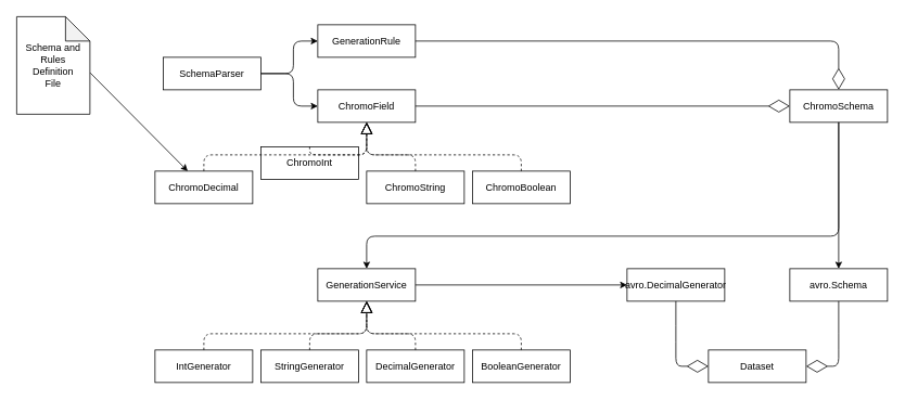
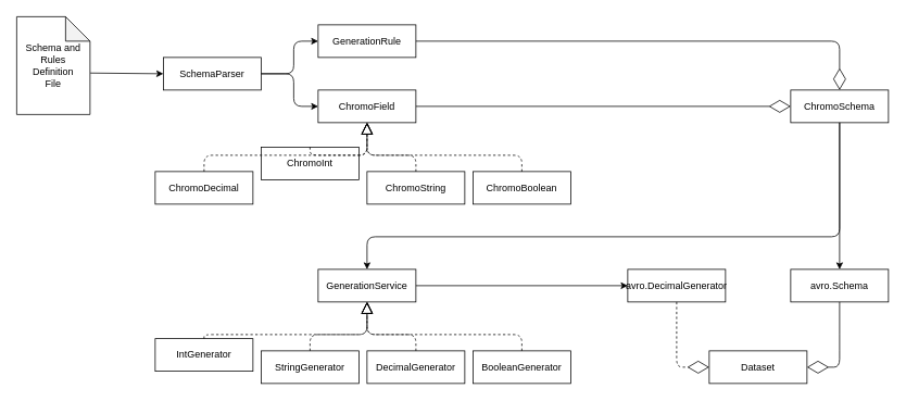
- <mxCell id="34" value="" style="endArrow=classic;html=1;exitX=1.004;exitY=0.576;exitDx=0;exitDy=0;exitPerimeter=0;" edge="1" parent="1" source="32" target="15"><mxGeometry width="50" height="50" relative="1" as="geometry"><mxPoint x="450" y="160" as="sourcePoint" /><mxPoint x="500" y="110" as="targetPoint" /></mxGeometry></mxCell>
+ <mxCell id="34" value="" style="endArrow=classic;html=1;exitX=1.004;exitY=0.576;exitDx=0;exitDy=0;exitPerimeter=0;entryX=0;entryY=0.5;entryDx=0;entryDy=0;" edge="1" parent="1" source="32" target="33"><mxGeometry width="50" height="50" relative="1" as="geometry"><mxPoint x="450" y="160" as="sourcePoint" /><mxPoint x="500" y="110" as="targetPoint" /></mxGeometry></mxCell>
- <mxCell id="29" value="" style="endArrow=diamondThin;endFill=0;endSize=24;html=1;exitX=0.5;exitY=1;exitDx=0;exitDy=0;entryX=0;entryY=0.5;entryDx=0;entryDy=0;" edge="1" parent="1" source="4" target="3"><mxGeometry width="160" relative="1" as="geometry"><mxPoint x="940" y="380" as="sourcePoint" /><mxPoint x="850" y="430" as="targetPoint" /><Array as="points"><mxPoint x="830" y="410" /><mxPoint x="830" y="450" /></Array></mxGeometry></mxCell>
+ <mxCell id="29" value="" style="endArrow=diamondThin;endFill=0;endSize=24;html=1;exitX=0.5;exitY=1;exitDx=0;exitDy=0;entryX=0;entryY=0.5;entryDx=0;entryDy=0;dashed=1;" edge="1" parent="1" source="4" target="3"><mxGeometry width="160" relative="1" as="geometry"><mxPoint x="940" y="380" as="sourcePoint" /><mxPoint x="850" y="430" as="targetPoint" /><Array as="points"><mxPoint x="830" y="410" /><mxPoint x="830" y="450" /></Array></mxGeometry></mxCell>
- <mxCell id="8" value="IntGenerator" style="rounded=0;whiteSpace=wrap;html=1;" vertex="1" parent="1"><mxGeometry x="190" y="430" width="120" height="40" as="geometry" /></mxCell>
+ <mxCell id="8" value="IntGenerator" style="rounded=0;whiteSpace=wrap;html=1;" vertex="1" parent="1"><mxGeometry x="190" y="415" width="120" height="40" as="geometry" /></mxCell>
